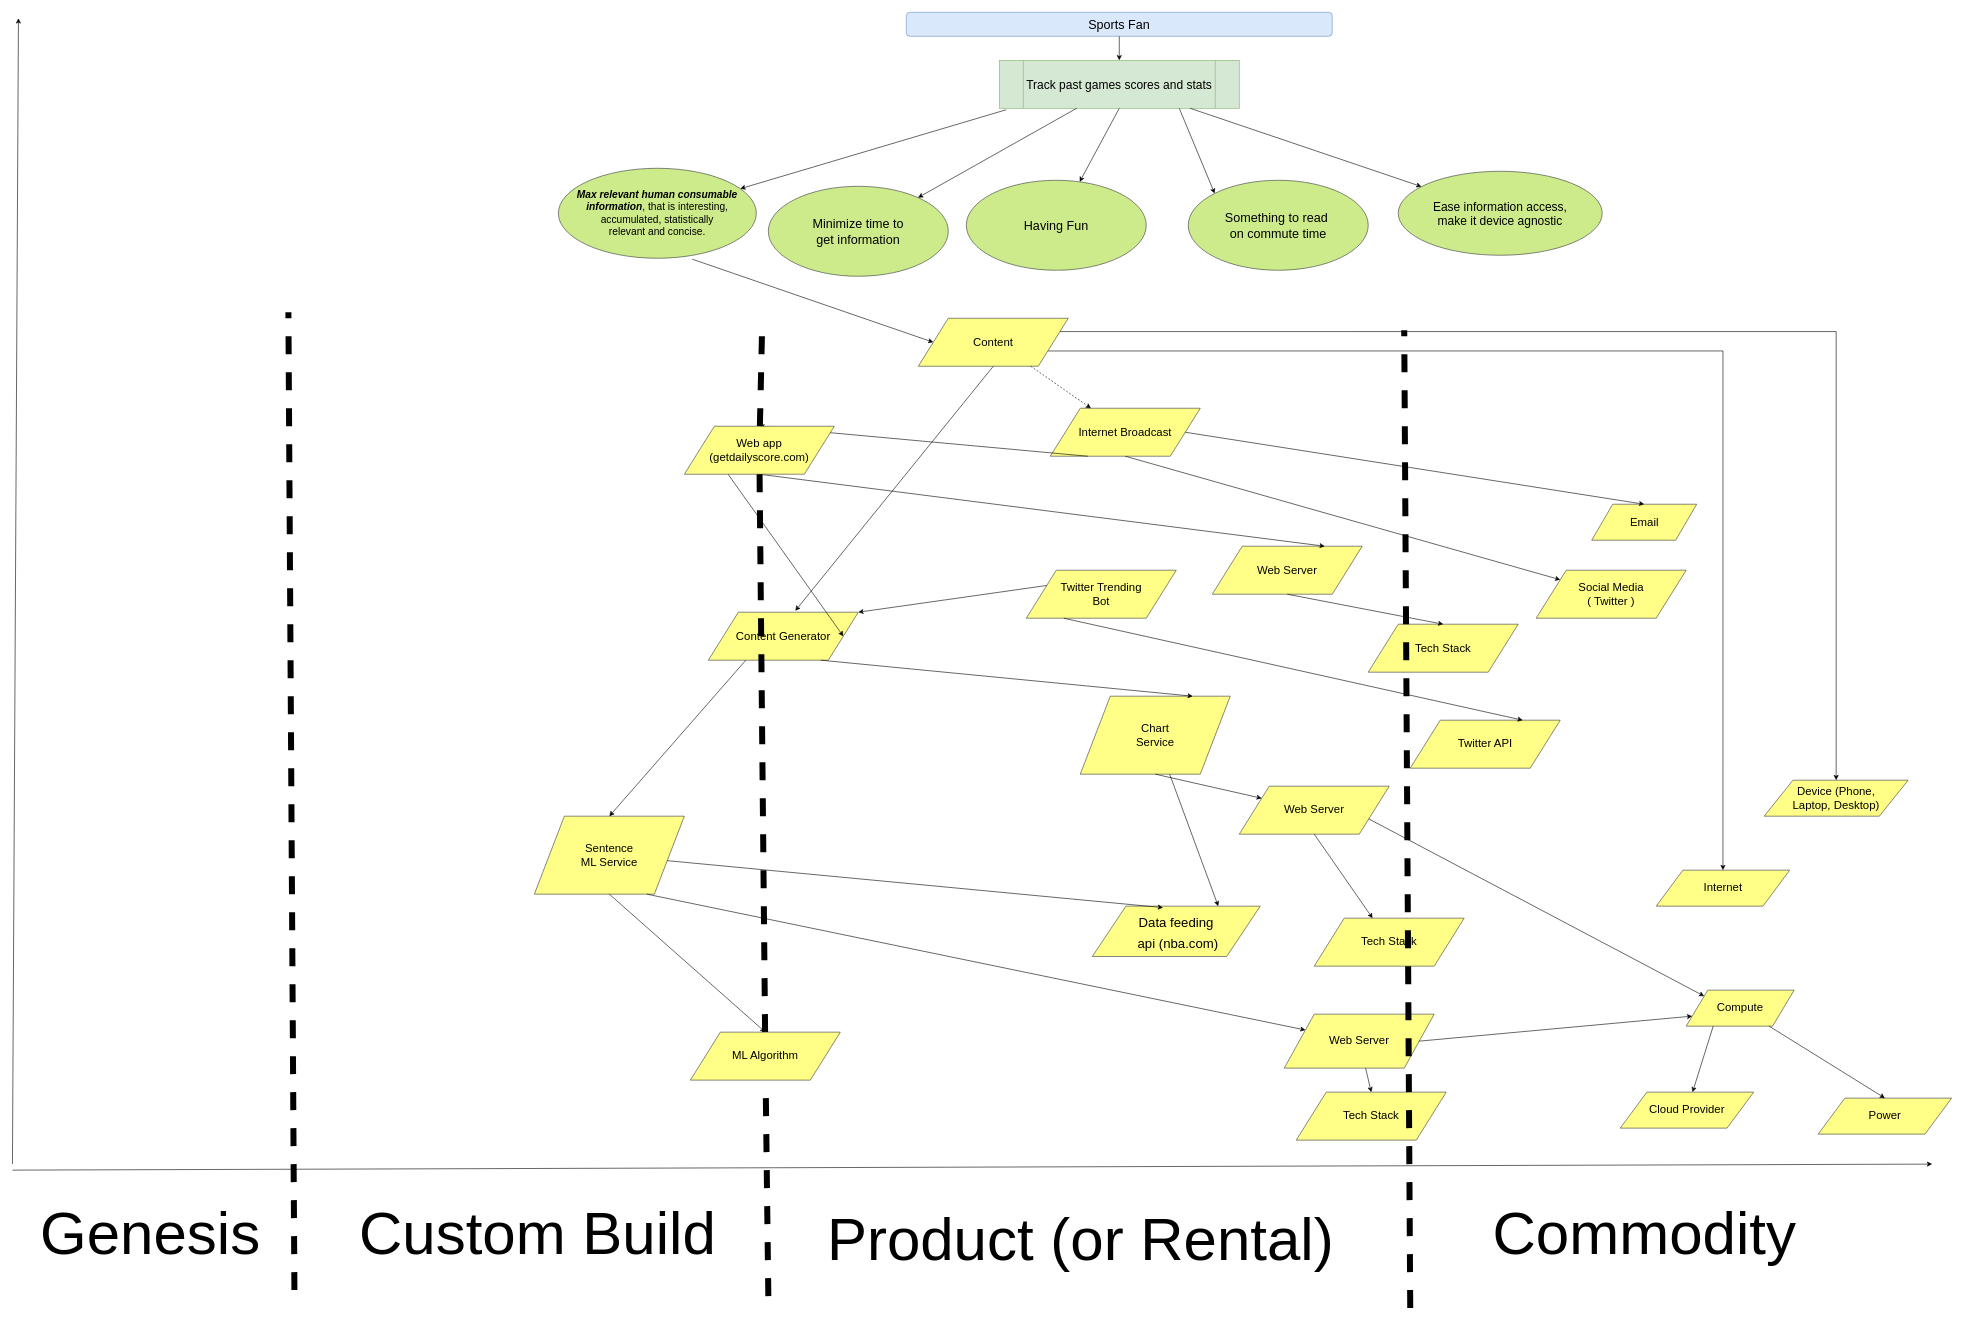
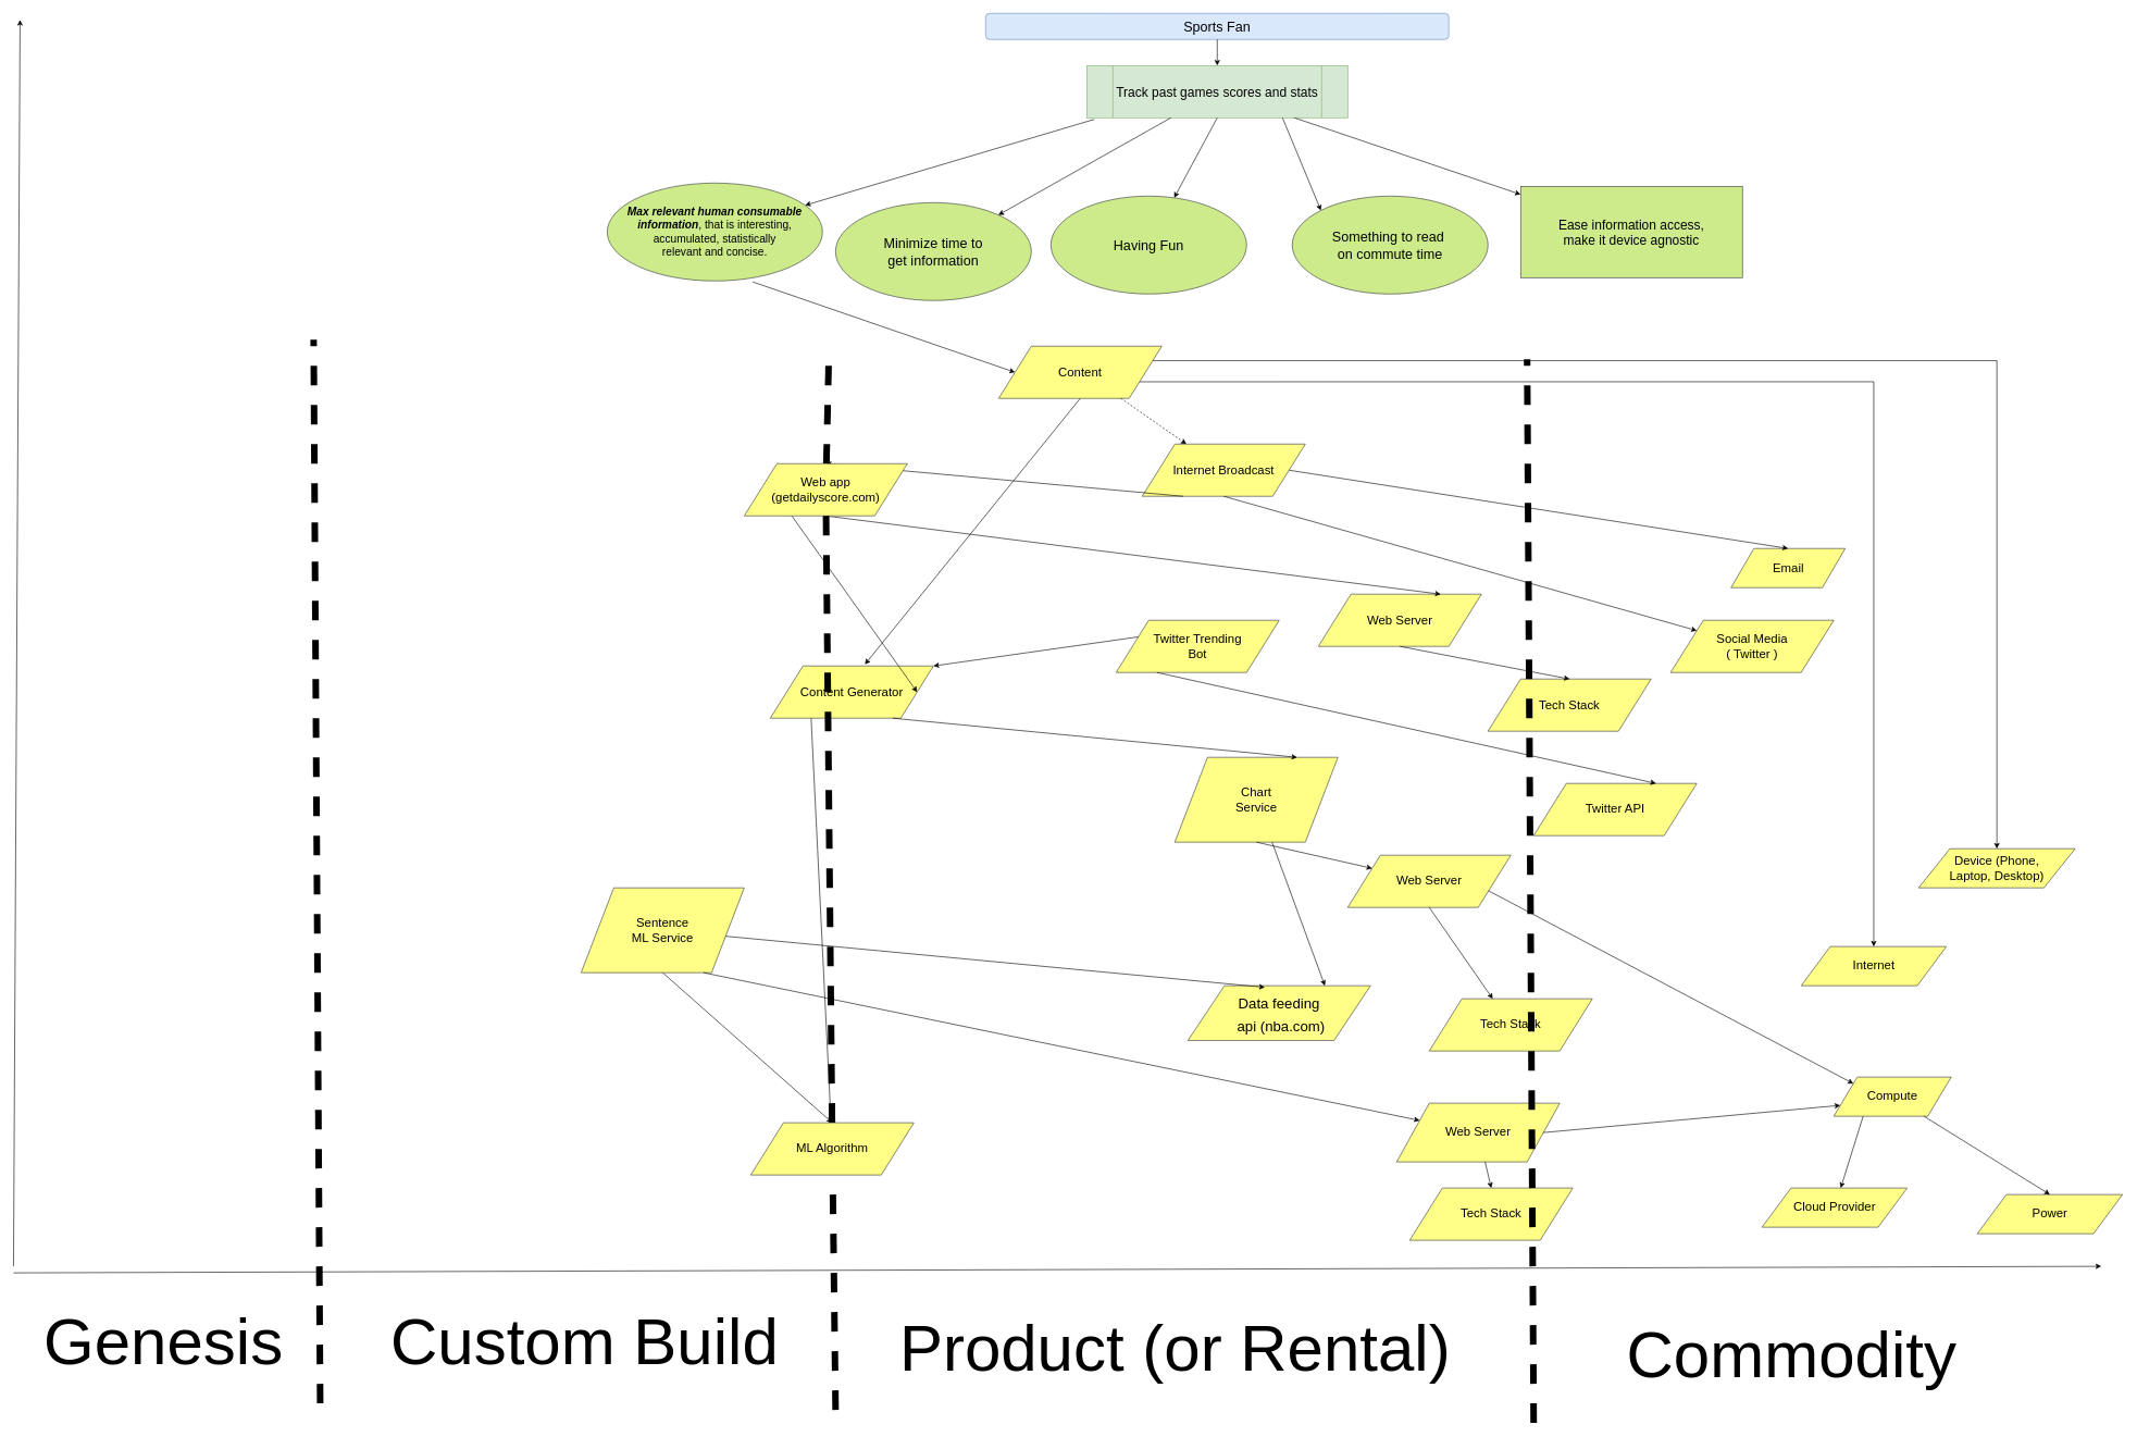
- <mxCell id="6" value="Ease information access, &lt;br&gt;make it device agnostic" style="ellipse;whiteSpace=wrap;html=1;fillColor=#cdeb8b;strokeColor=#36393d;fontSize=20;" parent="1" vertex="1"><mxGeometry x="2330" y="285" width="340" height="140" as="geometry" /></mxCell>
+ <mxCell id="6" value="Ease information access, &lt;br&gt;make it device agnostic" style="whiteSpace=wrap;html=1;fillColor=#cdeb8b;strokeColor=#36393d;fontSize=20;rounded=0;" parent="1" vertex="1"><mxGeometry x="2330" y="285" width="340" height="140" as="geometry" /></mxCell>
- <mxCell id="45" value="" style="endArrow=classic;html=1;exitX=0.25;exitY=1;exitDx=0;exitDy=0;entryX=0.5;entryY=0;entryDx=0;entryDy=0;" parent="1" source="24" target="32" edge="1"><mxGeometry width="50" height="50" relative="1" as="geometry"><mxPoint x="450" y="1140" as="sourcePoint" /><mxPoint x="500" y="1090" as="targetPoint" /></mxGeometry></mxCell>
+ <mxCell id="45" value="" style="endArrow=classic;html=1;exitX=0.25;exitY=1;exitDx=0;exitDy=0;" parent="1" source="24" target="73" edge="1"><mxGeometry width="50" height="50" relative="1" as="geometry"><mxPoint x="450" y="1140" as="sourcePoint" /><mxPoint x="500" y="1090" as="targetPoint" /></mxGeometry></mxCell>
- <mxCell id="66" value="Commodity" style="text;html=1;align=center;verticalAlign=middle;resizable=0;points=[];autosize=1;fontSize=100;" vertex="1" parent="1"><mxGeometry x="2480" y="1990" width="520" height="130" as="geometry" /></mxCell>
+ <mxCell id="66" value="Commodity" style="text;html=1;align=center;verticalAlign=middle;resizable=0;points=[];autosize=1;fontSize=100;" vertex="1" parent="1"><mxGeometry x="2485" y="2010" width="520" height="130" as="geometry" /></mxCell>
